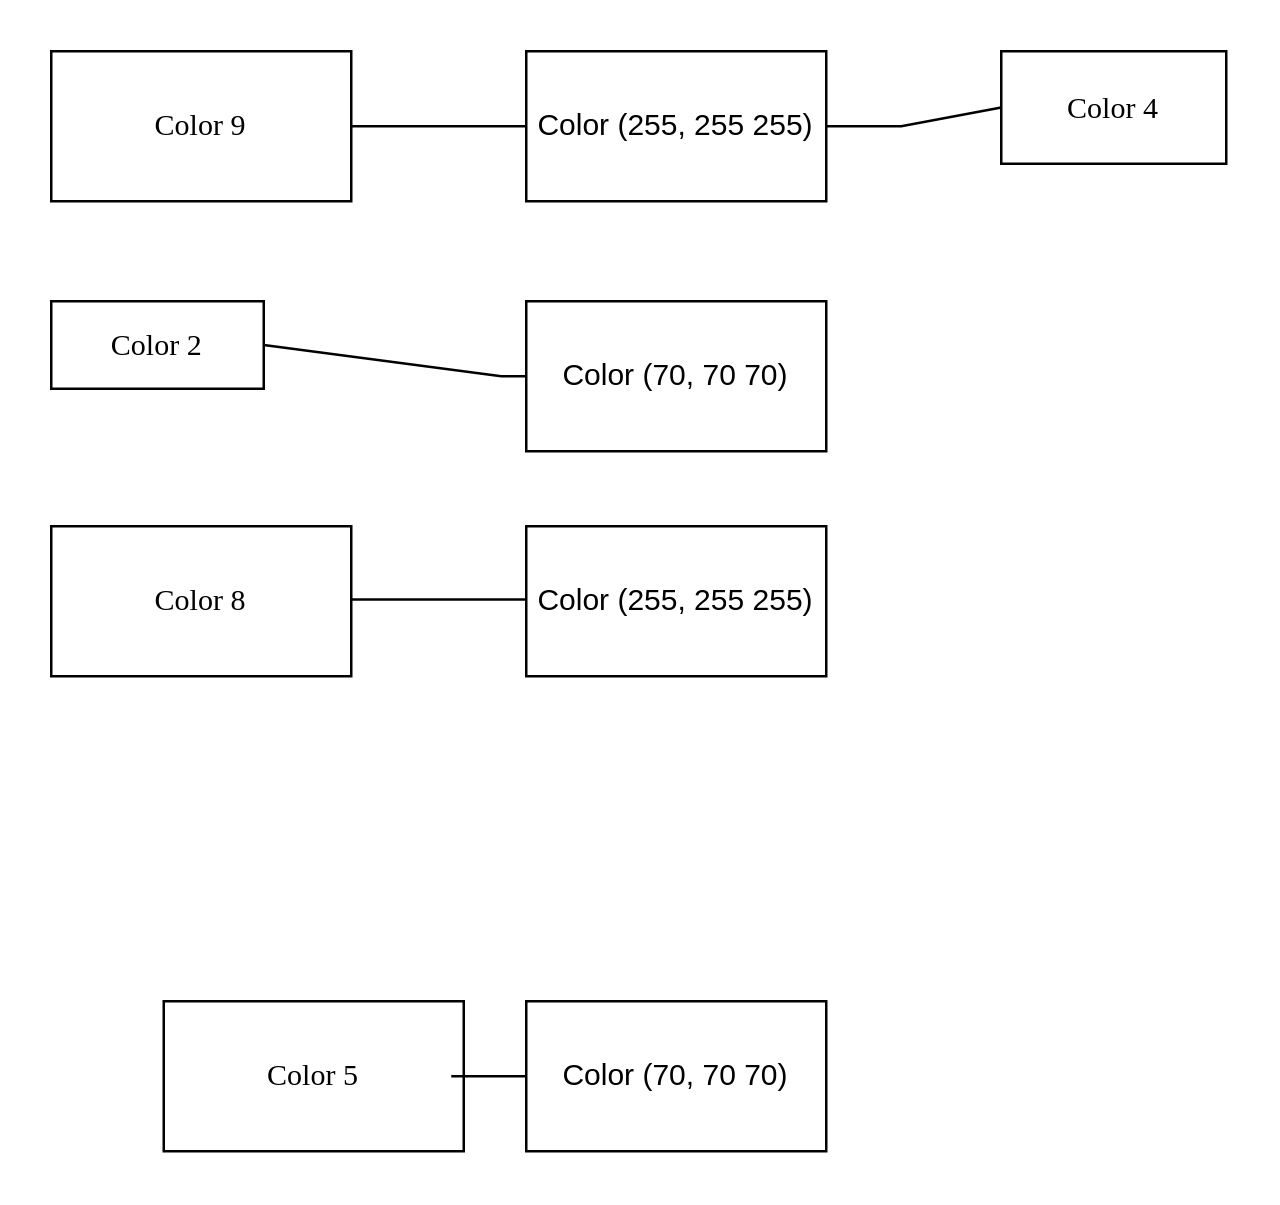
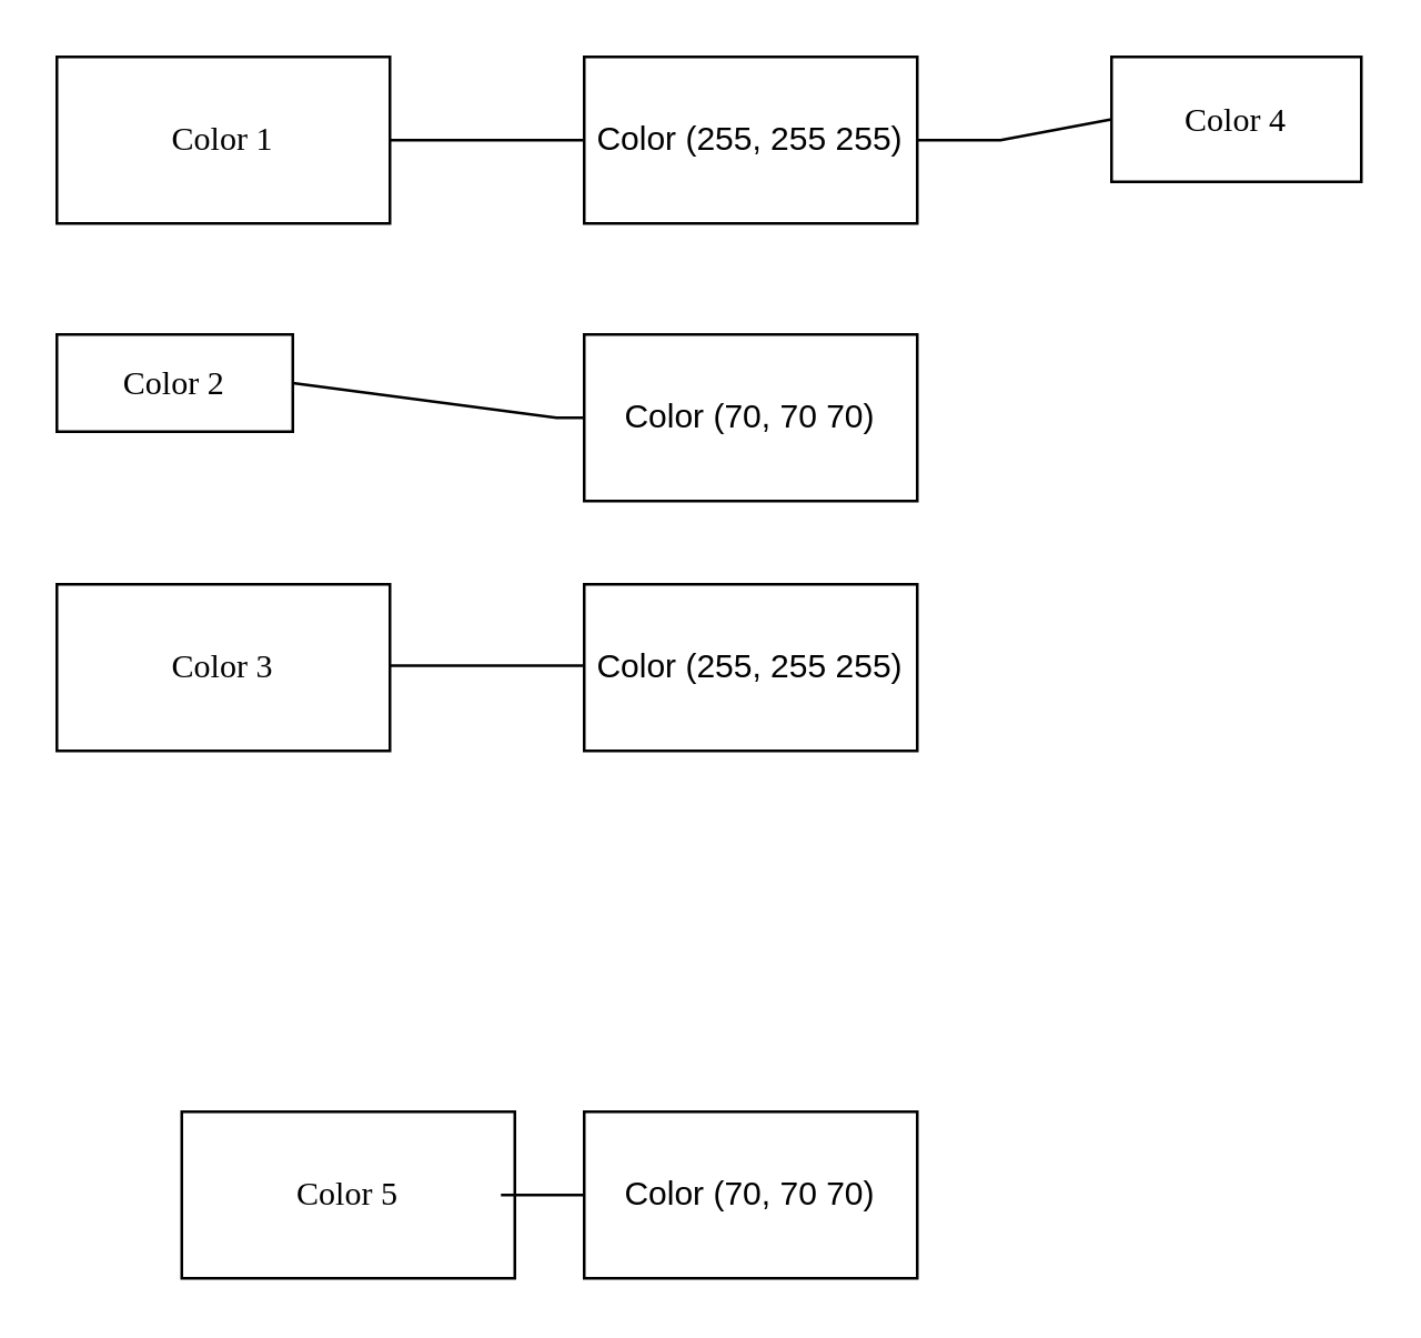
- <mxCell id="2" value="Color 9" style="rounded=0;whiteSpace=wrap;html=1;fontFamily=Georgia;" vertex="1" parent="1"><mxGeometry x="20" y="20" width="120" height="60" as="geometry" /></mxCell>
+ <mxCell id="2" value="Color 1" style="rounded=0;whiteSpace=wrap;html=1;fontFamily=Georgia;" vertex="1" parent="1"><mxGeometry x="20" y="20" width="120" height="60" as="geometry" /></mxCell>
- <mxCell id="4" value="Color 8" style="rounded=0;whiteSpace=wrap;html=1;fontFamily=Georgia;" vertex="1" parent="1"><mxGeometry x="20" y="210" width="120" height="60" as="geometry" /></mxCell>
+ <mxCell id="4" value="Color 3" style="rounded=0;whiteSpace=wrap;html=1;fontFamily=Georgia;" vertex="1" parent="1"><mxGeometry x="20" y="210" width="120" height="60" as="geometry" /></mxCell>
